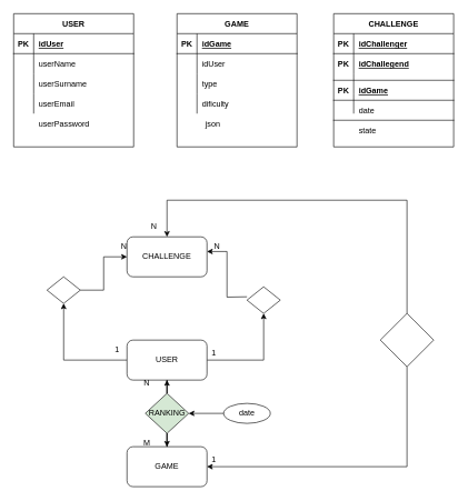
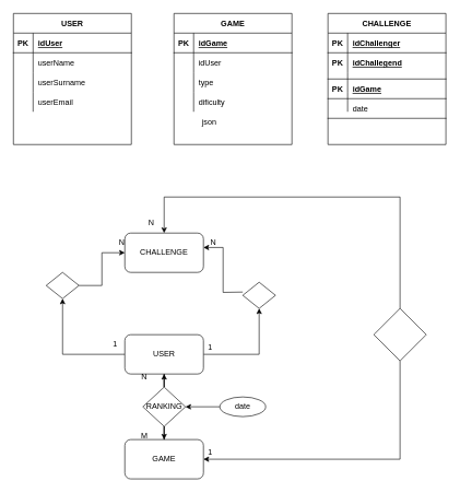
- <mxCell id="36" value="userPassword" style="shape=partialRectangle;connectable=0;fillColor=none;top=0;left=0;bottom=0;right=0;align=left;spacingLeft=6;overflow=hidden;" vertex="1" parent="1"><mxGeometry x="50" y="170" width="150" height="30" as="geometry"><mxRectangle width="150" height="30" as="alternateBounds" /></mxGeometry></mxCell>
- <mxCell id="80" value="state" style="shape=partialRectangle;connectable=0;fillColor=none;top=0;left=0;bottom=0;right=0;align=left;spacingLeft=6;fontStyle=0;overflow=hidden;" vertex="1" parent="1"><mxGeometry x="530" y="180" width="150" height="30" as="geometry"><mxRectangle width="150" height="30" as="alternateBounds" /></mxGeometry></mxCell>
- <mxCell id="10" value="RANKING" style="rhombus;whiteSpace=wrap;html=1;fillColor=#d5e8d4;" vertex="1" parent="1"><mxGeometry x="217.5" y="590" width="65" height="60" as="geometry" /></mxCell>
+ <mxCell id="10" value="RANKING" style="rhombus;whiteSpace=wrap;html=1;" vertex="1" parent="1"><mxGeometry x="217.5" y="590" width="65" height="60" as="geometry" /></mxCell>
